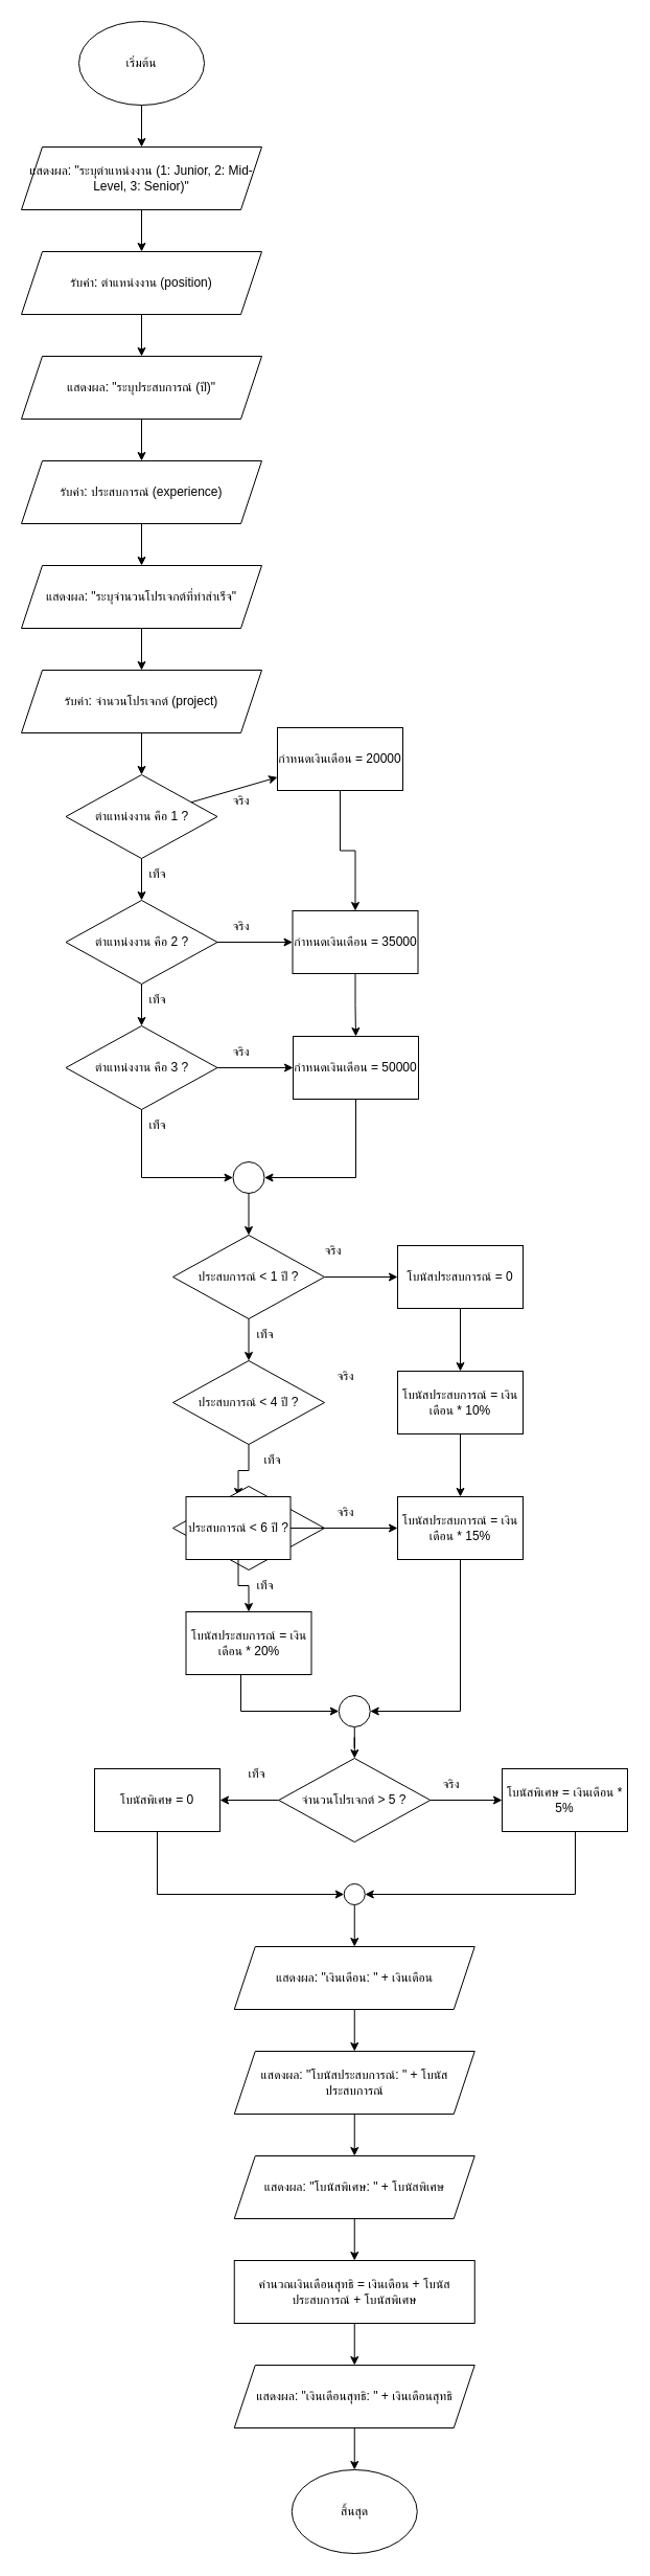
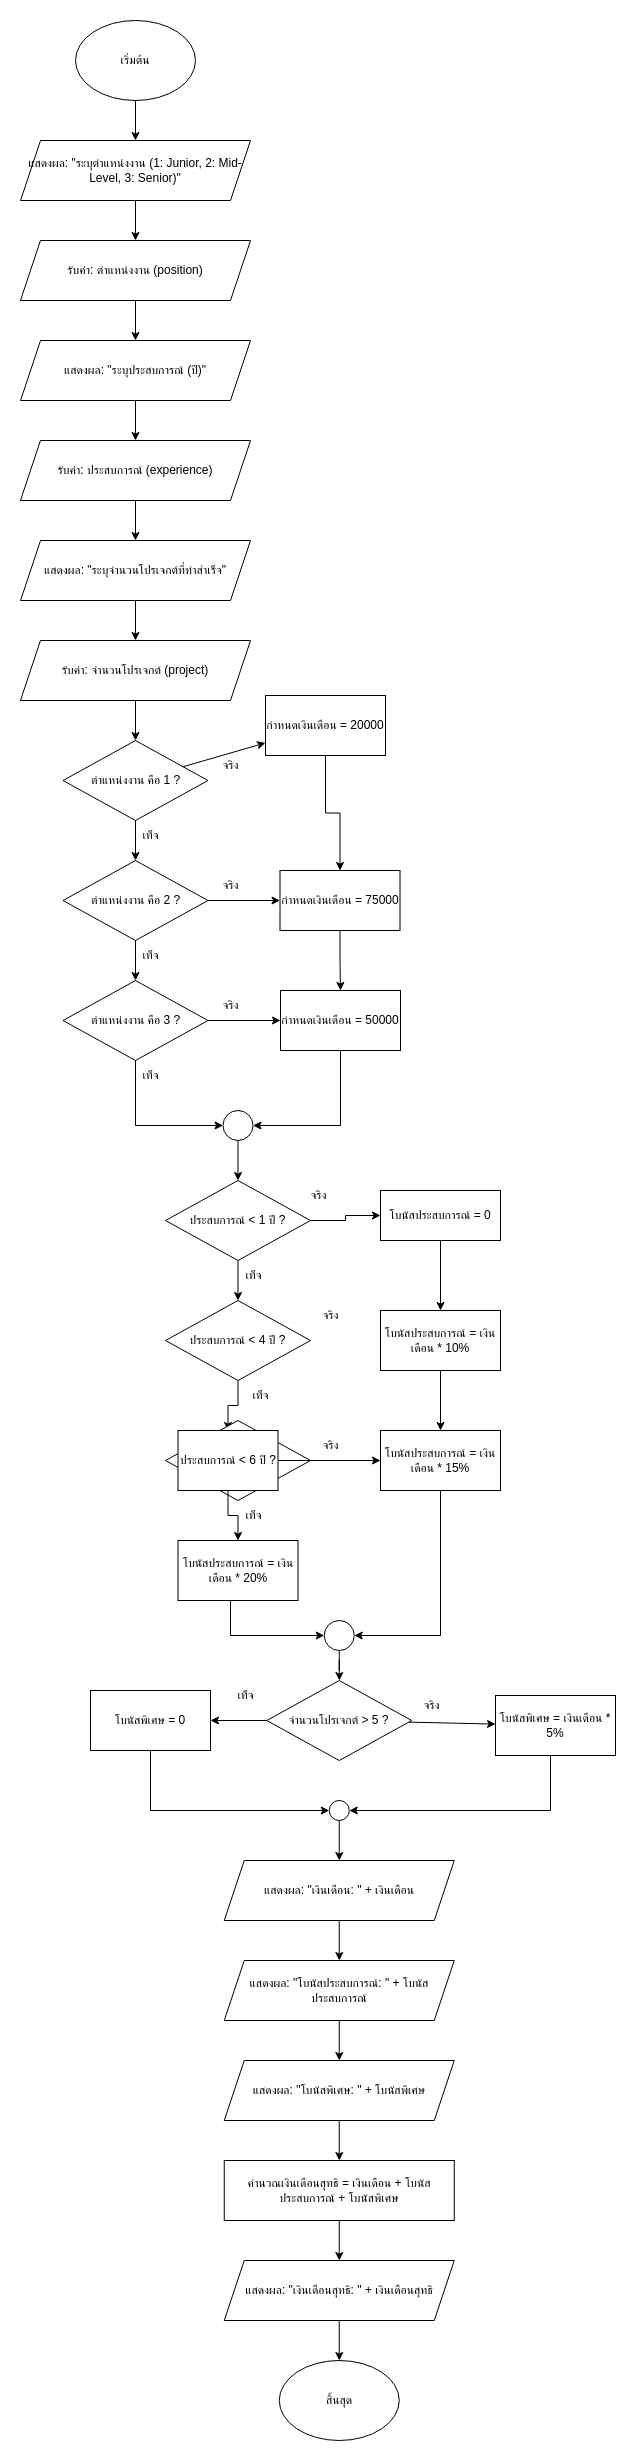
- <mxCell id="68" value="กำหนดเงินเดือน = 35000" style="rounded=0;whiteSpace=wrap;html=1;" vertex="1" parent="1"><mxGeometry x="279.5" y="870" width="120" height="60" as="geometry" /></mxCell>
+ <mxCell id="68" value="กำหนดเงินเดือน = 75000" style="rounded=0;whiteSpace=wrap;html=1;" vertex="1" parent="1"><mxGeometry x="279.5" y="870" width="120" height="60" as="geometry" /></mxCell>
- <mxCell id="74" value="โบนัสประสบการณ์ = 0" style="rounded=0;whiteSpace=wrap;html=1;" vertex="1" parent="1"><mxGeometry x="380" y="1190" width="120" height="60" as="geometry" /></mxCell>
+ <mxCell id="74" value="โบนัสประสบการณ์ = 0" style="rounded=0;whiteSpace=wrap;html=1;" vertex="1" parent="1"><mxGeometry x="380" y="1190" width="120" height="50" as="geometry" /></mxCell>
- <mxCell id="54" value="โบนัสพิเศษ = เงินเดือน * 5%" style="rounded=0;whiteSpace=wrap;html=1;" vertex="1" parent="1"><mxGeometry x="480" y="1690" width="120" height="60" as="geometry" /></mxCell>
+ <mxCell id="54" value="โบนัสพิเศษ = เงินเดือน * 5%" style="rounded=0;whiteSpace=wrap;html=1;" vertex="1" parent="1"><mxGeometry x="495" y="1695" width="120" height="60" as="geometry" /></mxCell>
